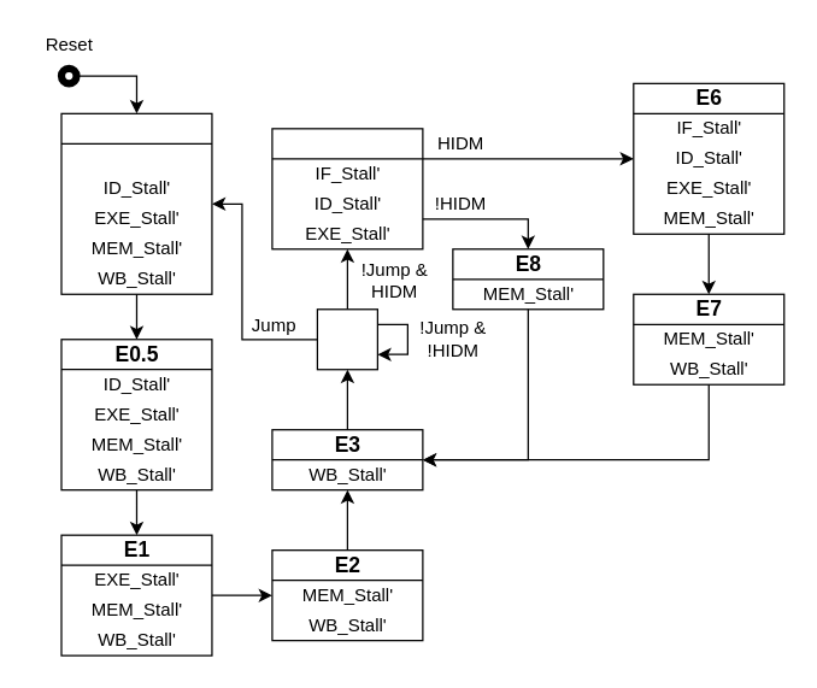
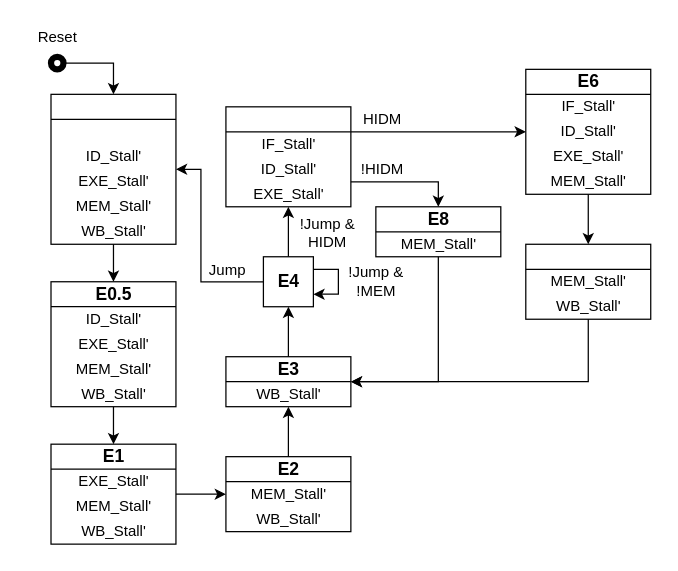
- <mxCell id="61" value="E7" style="text;html=1;align=center;verticalAlign=middle;resizable=0;points=[];;autosize=1;fontStyle=1;fontSize=14;" parent="59" vertex="1"><mxGeometry x="35" width="30" height="20" as="geometry" /></mxCell>
+ <mxCell id="32" value="E4" style="text;html=1;align=center;verticalAlign=middle;resizable=0;points=[];;autosize=1;fontStyle=1;fontSize=14;" parent="1" vertex="1"><mxGeometry x="215" y="215" width="30" height="20" as="geometry" /></mxCell>
- <mxCell id="71" value="!Jump &amp;amp;&lt;br&gt;!HIDM" style="text;html=1;align=center;verticalAlign=middle;resizable=0;points=[];;autosize=1;fontSize=12;" parent="1" vertex="1"><mxGeometry x="270" y="210" width="60" height="30" as="geometry" /></mxCell>
+ <mxCell id="71" value="!Jump &amp;amp;&lt;br&gt;!MEM" style="text;html=1;align=center;verticalAlign=middle;resizable=0;points=[];;autosize=1;fontSize=12;" parent="1" vertex="1"><mxGeometry x="270" y="210" width="60" height="30" as="geometry" /></mxCell>
